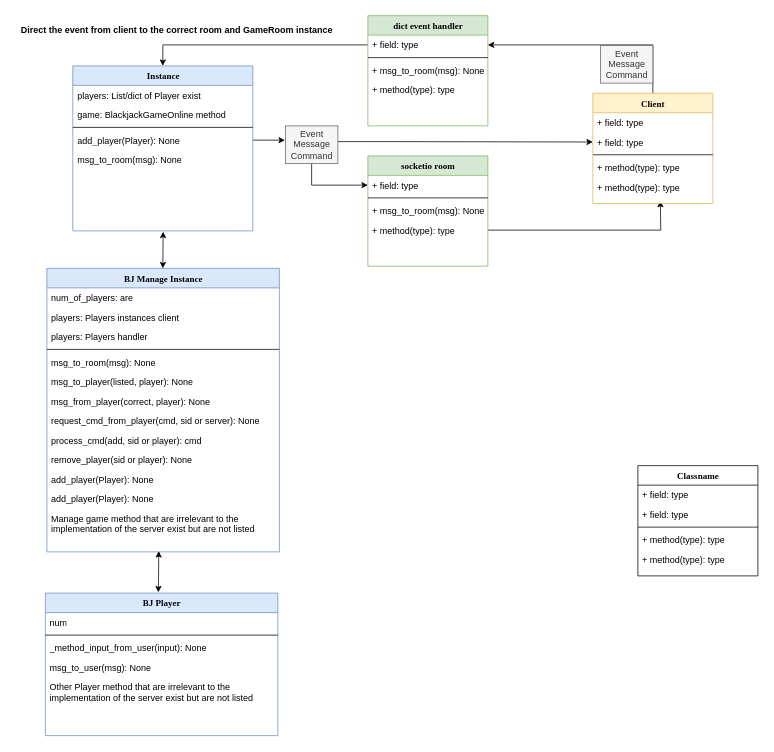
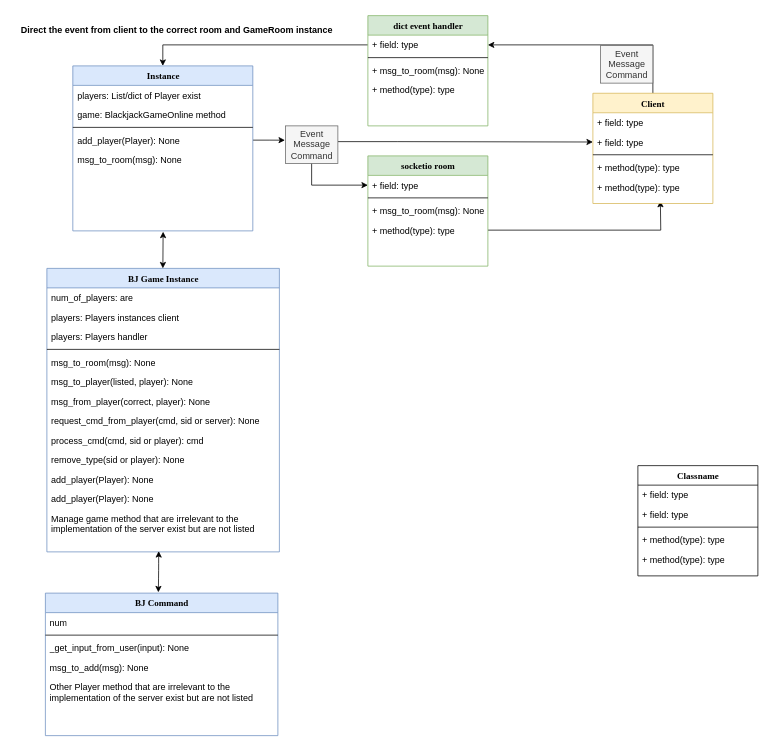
- <mxCell id="39" value="BJ Manage Instance" style="swimlane;html=1;fontStyle=1;align=center;verticalAlign=top;childLayout=stackLayout;horizontal=1;startSize=26;horizontalStack=0;resizeParent=1;resizeLast=0;collapsible=1;marginBottom=0;swimlaneFillColor=#ffffff;rounded=0;shadow=0;comic=0;labelBackgroundColor=none;strokeWidth=1;fillColor=#dae8fc;fontFamily=Verdana;fontSize=12;strokeColor=#6c8ebf;" vertex="1" parent="1"><mxGeometry x="62" y="357" width="310" height="378" as="geometry" /></mxCell>
+ <mxCell id="39" value="BJ Game Instance" style="swimlane;html=1;fontStyle=1;align=center;verticalAlign=top;childLayout=stackLayout;horizontal=1;startSize=26;horizontalStack=0;resizeParent=1;resizeLast=0;collapsible=1;marginBottom=0;swimlaneFillColor=#ffffff;rounded=0;shadow=0;comic=0;labelBackgroundColor=none;strokeWidth=1;fillColor=#dae8fc;fontFamily=Verdana;fontSize=12;strokeColor=#6c8ebf;" vertex="1" parent="1"><mxGeometry x="62" y="357" width="310" height="378" as="geometry" /></mxCell>
- <mxCell id="48" value="process_cmd(add, sid or player): cmd&amp;nbsp;" style="text;html=1;strokeColor=none;fillColor=none;align=left;verticalAlign=top;spacingLeft=4;spacingRight=4;whiteSpace=wrap;overflow=hidden;rotatable=0;points=[[0,0.5],[1,0.5]];portConstraint=eastwest;" vertex="1" parent="39"><mxGeometry y="216" width="310" height="26" as="geometry" /></mxCell>
+ <mxCell id="48" value="process_cmd(cmd, sid or player): cmd&amp;nbsp;" style="text;html=1;strokeColor=none;fillColor=none;align=left;verticalAlign=top;spacingLeft=4;spacingRight=4;whiteSpace=wrap;overflow=hidden;rotatable=0;points=[[0,0.5],[1,0.5]];portConstraint=eastwest;" vertex="1" parent="39"><mxGeometry y="216" width="310" height="26" as="geometry" /></mxCell>
- <mxCell id="49" value="remove_player(sid or player): None" style="text;html=1;strokeColor=none;fillColor=none;align=left;verticalAlign=top;spacingLeft=4;spacingRight=4;whiteSpace=wrap;overflow=hidden;rotatable=0;points=[[0,0.5],[1,0.5]];portConstraint=eastwest;" vertex="1" parent="39"><mxGeometry y="242" width="310" height="26" as="geometry" /></mxCell>
+ <mxCell id="49" value="remove_type(sid or player): None" style="text;html=1;strokeColor=none;fillColor=none;align=left;verticalAlign=top;spacingLeft=4;spacingRight=4;whiteSpace=wrap;overflow=hidden;rotatable=0;points=[[0,0.5],[1,0.5]];portConstraint=eastwest;" vertex="1" parent="39"><mxGeometry y="242" width="310" height="26" as="geometry" /></mxCell>
- <mxCell id="53" value="BJ Player" style="swimlane;html=1;fontStyle=1;align=center;verticalAlign=top;childLayout=stackLayout;horizontal=1;startSize=26;horizontalStack=0;resizeParent=1;resizeLast=0;collapsible=1;marginBottom=0;swimlaneFillColor=#ffffff;rounded=0;shadow=0;comic=0;labelBackgroundColor=none;strokeWidth=1;fillColor=#dae8fc;fontFamily=Verdana;fontSize=12;strokeColor=#6c8ebf;" vertex="1" parent="1"><mxGeometry x="60" y="790" width="310" height="190" as="geometry" /></mxCell>
+ <mxCell id="53" value="BJ Command" style="swimlane;html=1;fontStyle=1;align=center;verticalAlign=top;childLayout=stackLayout;horizontal=1;startSize=26;horizontalStack=0;resizeParent=1;resizeLast=0;collapsible=1;marginBottom=0;swimlaneFillColor=#ffffff;rounded=0;shadow=0;comic=0;labelBackgroundColor=none;strokeWidth=1;fillColor=#dae8fc;fontFamily=Verdana;fontSize=12;strokeColor=#6c8ebf;" vertex="1" parent="1"><mxGeometry x="60" y="790" width="310" height="190" as="geometry" /></mxCell>
- <mxCell id="56" value="_method_input_from_user(input): None" style="text;html=1;strokeColor=none;fillColor=none;align=left;verticalAlign=top;spacingLeft=4;spacingRight=4;whiteSpace=wrap;overflow=hidden;rotatable=0;points=[[0,0.5],[1,0.5]];portConstraint=eastwest;" vertex="1" parent="53"><mxGeometry y="60" width="310" height="26" as="geometry" /></mxCell>
+ <mxCell id="56" value="_get_input_from_user(input): None" style="text;html=1;strokeColor=none;fillColor=none;align=left;verticalAlign=top;spacingLeft=4;spacingRight=4;whiteSpace=wrap;overflow=hidden;rotatable=0;points=[[0,0.5],[1,0.5]];portConstraint=eastwest;" vertex="1" parent="53"><mxGeometry y="60" width="310" height="26" as="geometry" /></mxCell>
- <mxCell id="57" value="msg_to_user(msg): None" style="text;html=1;strokeColor=none;fillColor=none;align=left;verticalAlign=top;spacingLeft=4;spacingRight=4;whiteSpace=wrap;overflow=hidden;rotatable=0;points=[[0,0.5],[1,0.5]];portConstraint=eastwest;" vertex="1" parent="53"><mxGeometry y="86" width="310" height="26" as="geometry" /></mxCell>
+ <mxCell id="57" value="msg_to_add(msg): None" style="text;html=1;strokeColor=none;fillColor=none;align=left;verticalAlign=top;spacingLeft=4;spacingRight=4;whiteSpace=wrap;overflow=hidden;rotatable=0;points=[[0,0.5],[1,0.5]];portConstraint=eastwest;" vertex="1" parent="53"><mxGeometry y="86" width="310" height="26" as="geometry" /></mxCell>
